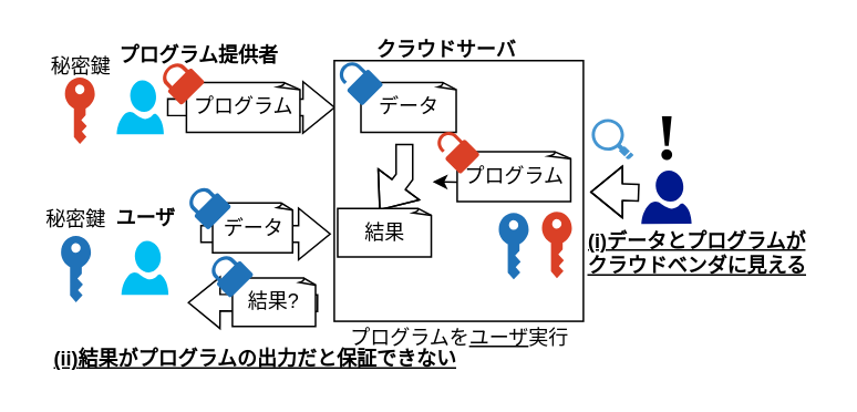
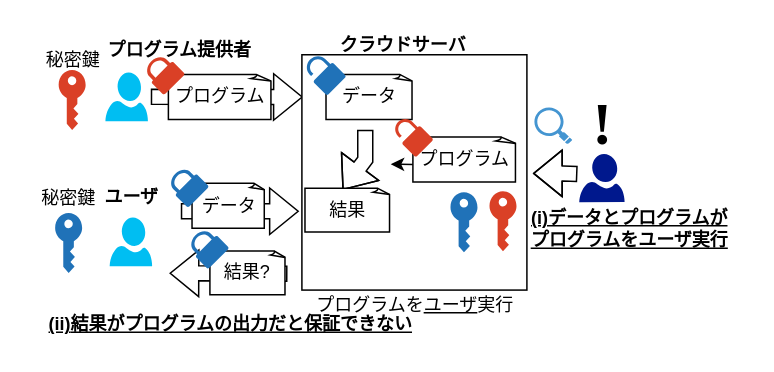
- <mxCell id="11" value="&lt;b&gt;&lt;u&gt;(i)&lt;span style=&quot;text-align: left&quot;&gt;データとプログラムが&lt;br&gt;クラウドベンダに見える&lt;/span&gt;&lt;/u&gt;&lt;/b&gt;" style="text;html=1;align=center;verticalAlign=middle;resizable=0;points=[];autosize=1;strokeColor=none;fillColor=none;" parent="1" vertex="1"><mxGeometry x="343.83" y="136.83" width="150" height="30" as="geometry" /></mxCell>
+ <mxCell id="11" value="&lt;b&gt;&lt;u&gt;(i)&lt;span style=&quot;text-align: left&quot;&gt;データとプログラムが&lt;br&gt;プログラムをユーザ実行&lt;/span&gt;&lt;/u&gt;&lt;/b&gt;" style="text;html=1;align=center;verticalAlign=middle;resizable=0;points=[];autosize=1;strokeColor=none;fillColor=none;" parent="1" vertex="1"><mxGeometry x="343.83" y="136.83" width="150" height="30" as="geometry" /></mxCell>
